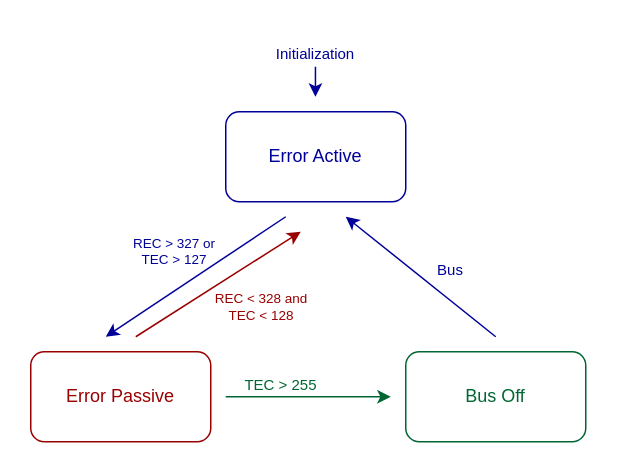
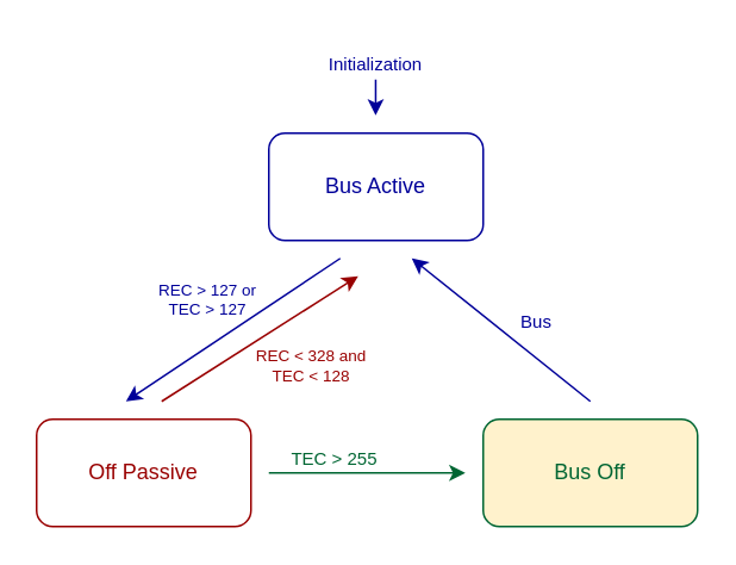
- <mxCell id="2" value="Error Active" style="rounded=1;whiteSpace=wrap;html=1;strokeColor=#000099;fontColor=#000099;" parent="1" vertex="1"><mxGeometry x="150" y="74" width="120" height="60" as="geometry" /></mxCell>
+ <mxCell id="2" value="Bus Active" style="rounded=1;whiteSpace=wrap;html=1;strokeColor=#000099;fontColor=#000099;" parent="1" vertex="1"><mxGeometry x="150" y="74" width="120" height="60" as="geometry" /></mxCell>
- <mxCell id="11" value="&lt;div style=&quot;font-size: 9px;&quot;&gt;&lt;span style=&quot;background-color: initial;&quot;&gt;REC &amp;gt; 327 or&lt;br&gt;TEC &amp;gt; 127&lt;/span&gt;&lt;br&gt;&lt;/div&gt;" style="text;html=1;strokeColor=none;fillColor=none;align=center;verticalAlign=middle;whiteSpace=wrap;rounded=0;fontColor=#000099;fontSize=9;" parent="1" vertex="1"><mxGeometry x="71" y="142" width="90" height="50" as="geometry" /></mxCell>
+ <mxCell id="11" value="&lt;div style=&quot;font-size: 9px;&quot;&gt;&lt;span style=&quot;background-color: initial;&quot;&gt;REC &amp;gt; 127 or&lt;br&gt;TEC &amp;gt; 127&lt;/span&gt;&lt;br&gt;&lt;/div&gt;" style="text;html=1;strokeColor=none;fillColor=none;align=center;verticalAlign=middle;whiteSpace=wrap;rounded=0;fontColor=#000099;fontSize=9;" parent="1" vertex="1"><mxGeometry x="71" y="142" width="90" height="50" as="geometry" /></mxCell>
- <mxCell id="3" value="Error Passive" style="rounded=1;whiteSpace=wrap;html=1;strokeColor=#990000;fontColor=#990000;" parent="1" vertex="1"><mxGeometry x="20" y="234" width="120" height="60" as="geometry" /></mxCell>
+ <mxCell id="3" value="Off Passive" style="rounded=1;whiteSpace=wrap;html=1;strokeColor=#990000;fontColor=#990000;" parent="1" vertex="1"><mxGeometry x="20" y="234" width="120" height="60" as="geometry" /></mxCell>
- <mxCell id="4" value="Bus Off" style="rounded=1;whiteSpace=wrap;html=1;strokeColor=#006633;fontColor=#006633;" parent="1" vertex="1"><mxGeometry x="270" y="234" width="120" height="60" as="geometry" /></mxCell>
+ <mxCell id="4" value="Bus Off" style="rounded=1;whiteSpace=wrap;html=1;strokeColor=#006633;fontColor=#006633;fillColor=#fff2cc;" parent="1" vertex="1"><mxGeometry x="270" y="234" width="120" height="60" as="geometry" /></mxCell>
